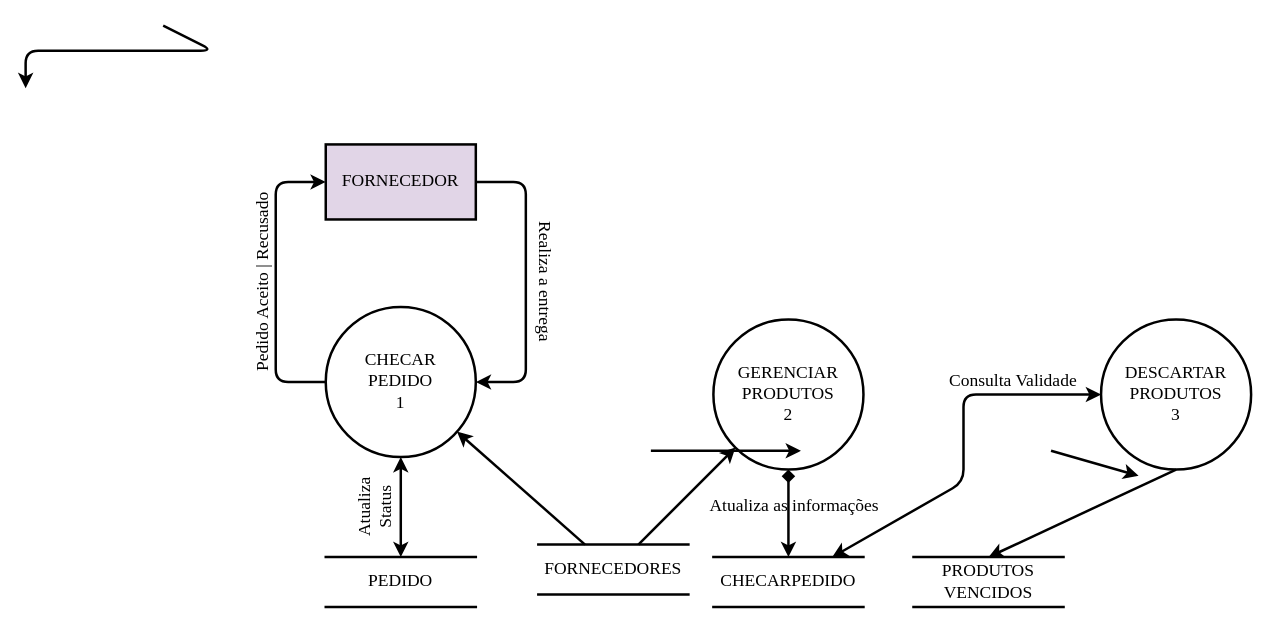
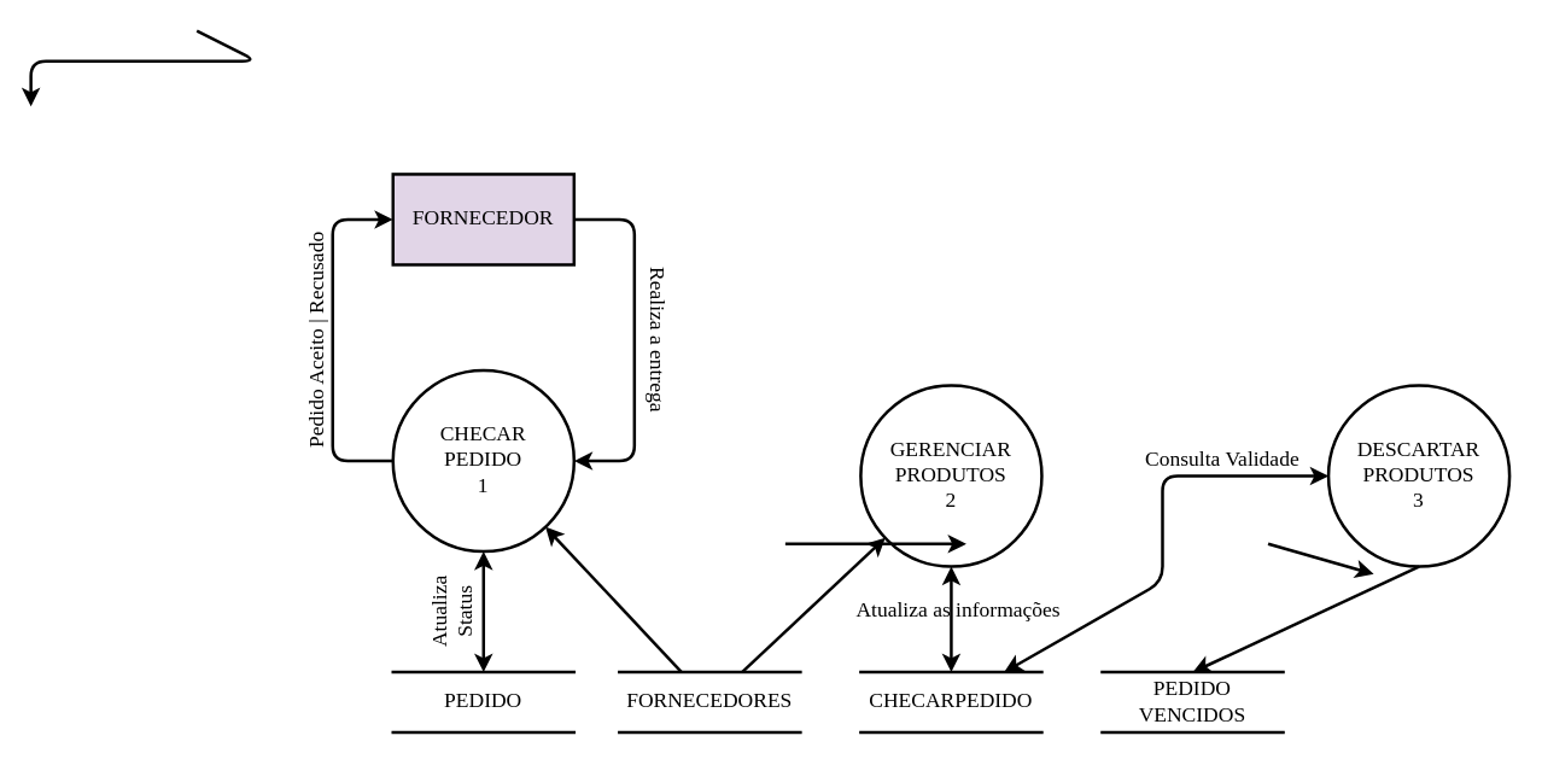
- <mxCell id="14" value="" style="endArrow=diamond;startArrow=classic;html=1;entryX=0.5;entryY=1;entryDx=0;entryDy=0;exitX=0.5;exitY=0;exitDx=0;exitDy=0;strokeWidth=2;fontFamily=Tahoma;fontSize=14;" parent="1" source="12" target="13" edge="1"><mxGeometry width="50" height="50" relative="1" as="geometry"><mxPoint x="620" y="435" as="sourcePoint" /><mxPoint x="670" y="385" as="targetPoint" /></mxGeometry></mxCell>
+ <mxCell id="14" value="" style="endArrow=classic;startArrow=classic;html=1;entryX=0.5;entryY=1;entryDx=0;entryDy=0;exitX=0.5;exitY=0;exitDx=0;exitDy=0;strokeWidth=2;fontFamily=Tahoma;fontSize=14;" parent="1" source="12" target="13" edge="1"><mxGeometry width="50" height="50" relative="1" as="geometry"><mxPoint x="620" y="435" as="sourcePoint" /><mxPoint x="670" y="385" as="targetPoint" /></mxGeometry></mxCell>
- <mxCell id="7" value="FORNECEDORES" style="shape=partialRectangle;whiteSpace=wrap;html=1;left=0;right=0;fillColor=none;strokeWidth=2;fontFamily=Tahoma;fontSize=14;" parent="1" vertex="1"><mxGeometry x="430" y="435" width="120" height="40" as="geometry" /></mxCell>
+ <mxCell id="7" value="FORNECEDORES" style="shape=partialRectangle;whiteSpace=wrap;html=1;left=0;right=0;fillColor=none;strokeWidth=2;fontFamily=Tahoma;fontSize=14;" parent="1" vertex="1"><mxGeometry x="410" y="445" width="120" height="40" as="geometry" /></mxCell>
- <mxCell id="18" value="PRODUTOS&lt;br style=&quot;font-size: 14px;&quot;&gt;VENCIDOS" style="shape=partialRectangle;whiteSpace=wrap;html=1;left=0;right=0;fillColor=none;strokeWidth=2;fontFamily=Tahoma;fontSize=14;" parent="1" vertex="1"><mxGeometry x="730" y="445" width="120" height="40" as="geometry" /></mxCell>
+ <mxCell id="18" value="PEDIDO&lt;br style=&quot;font-size: 14px;&quot;&gt;VENCIDOS" style="shape=partialRectangle;whiteSpace=wrap;html=1;left=0;right=0;fillColor=none;strokeWidth=2;fontFamily=Tahoma;fontSize=14;" parent="1" vertex="1"><mxGeometry x="730" y="445" width="120" height="40" as="geometry" /></mxCell>
